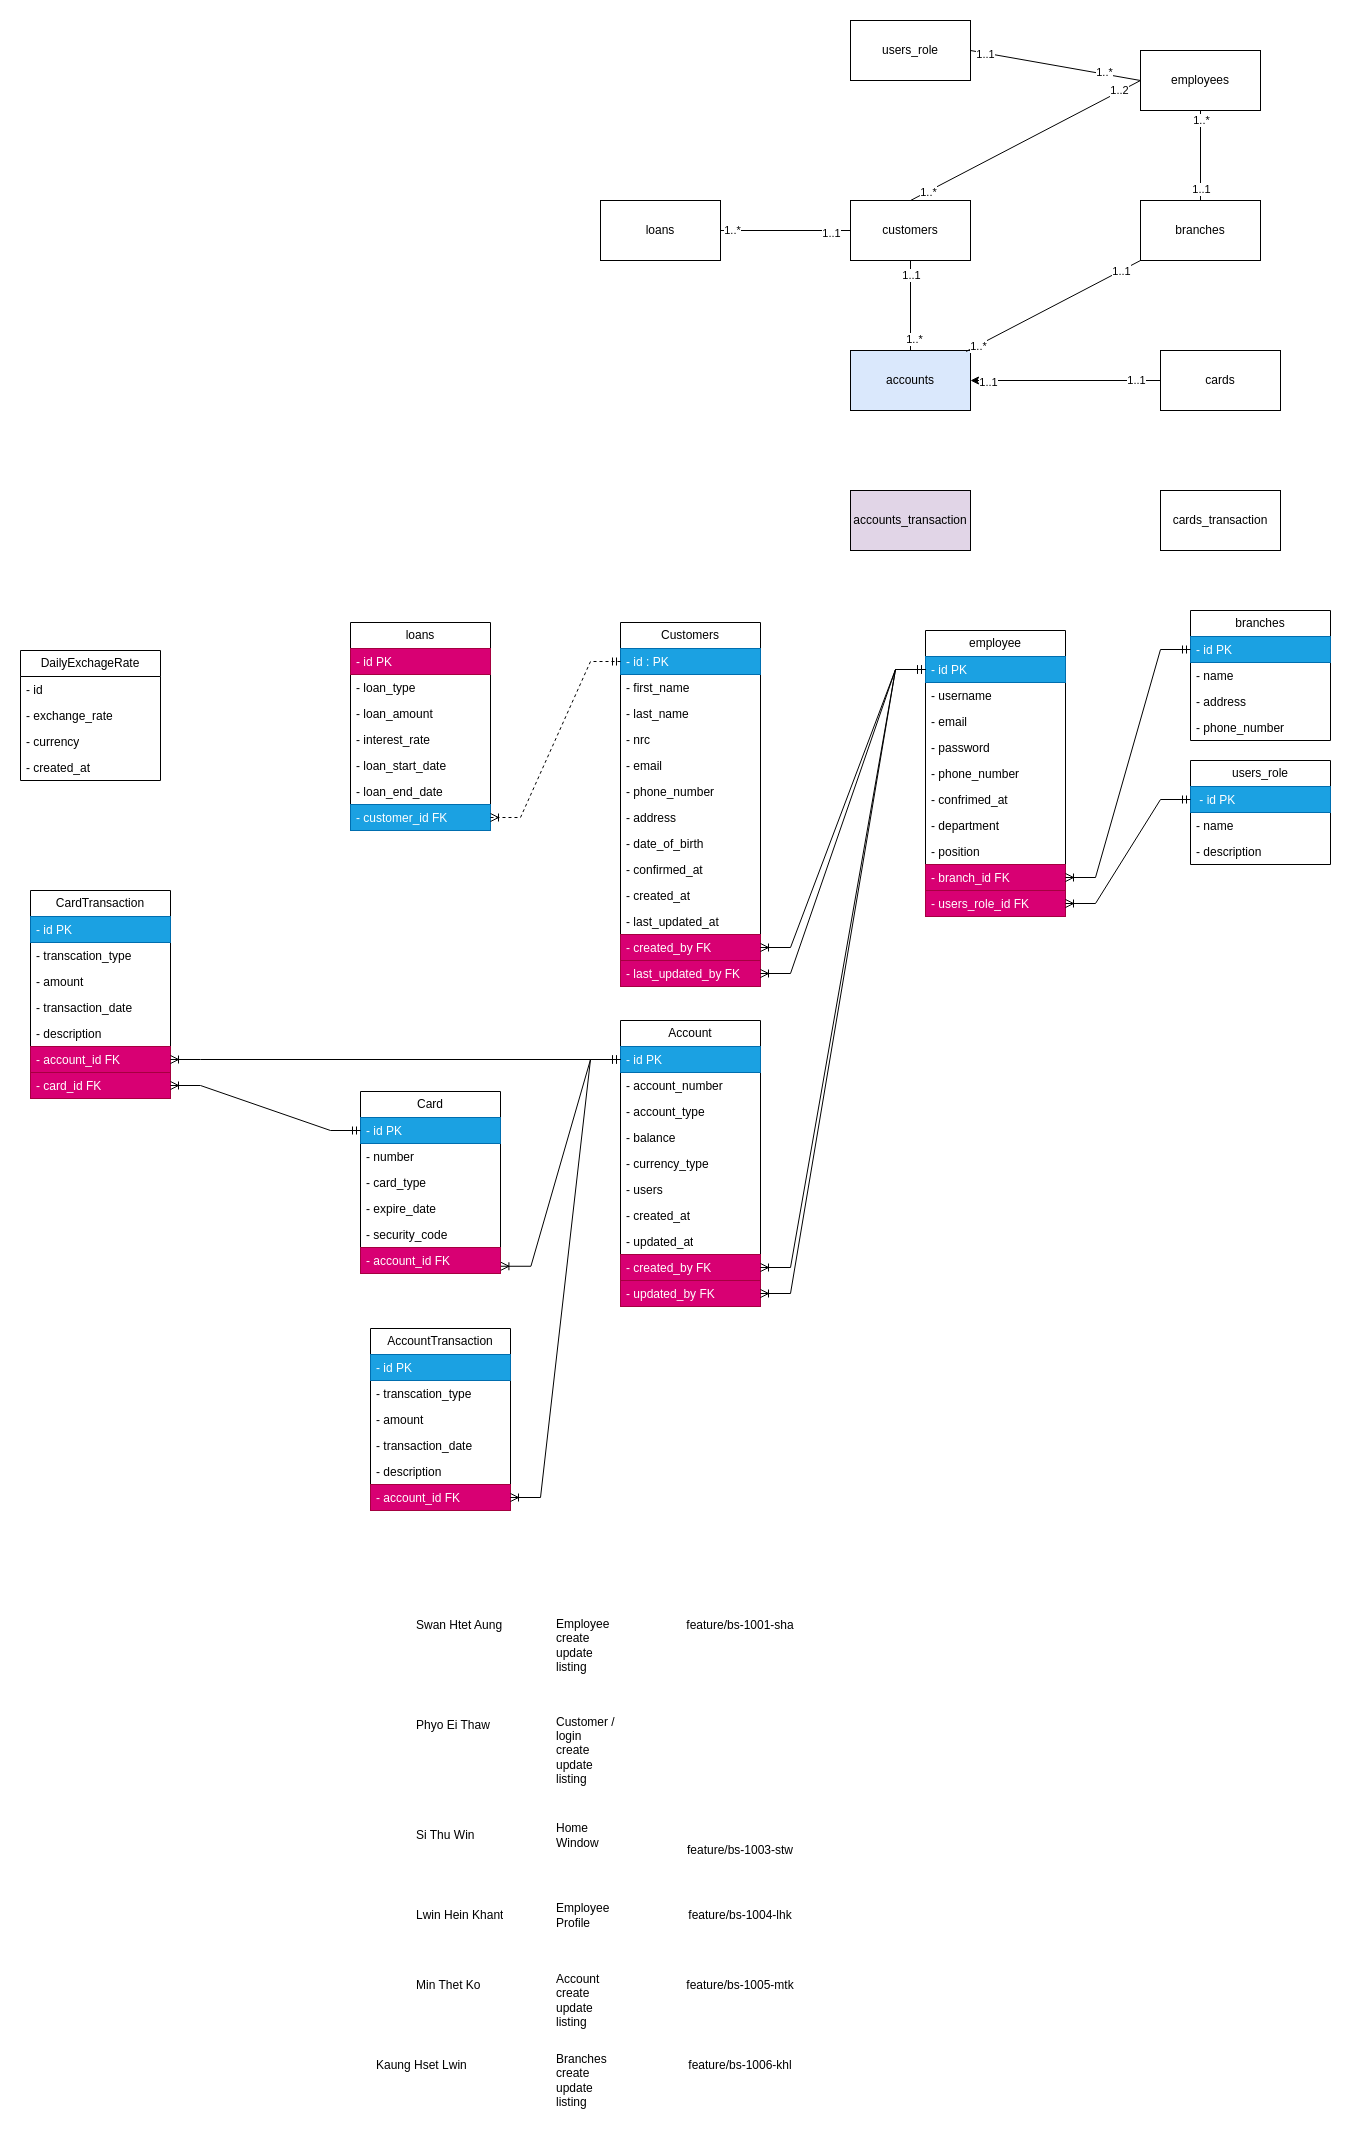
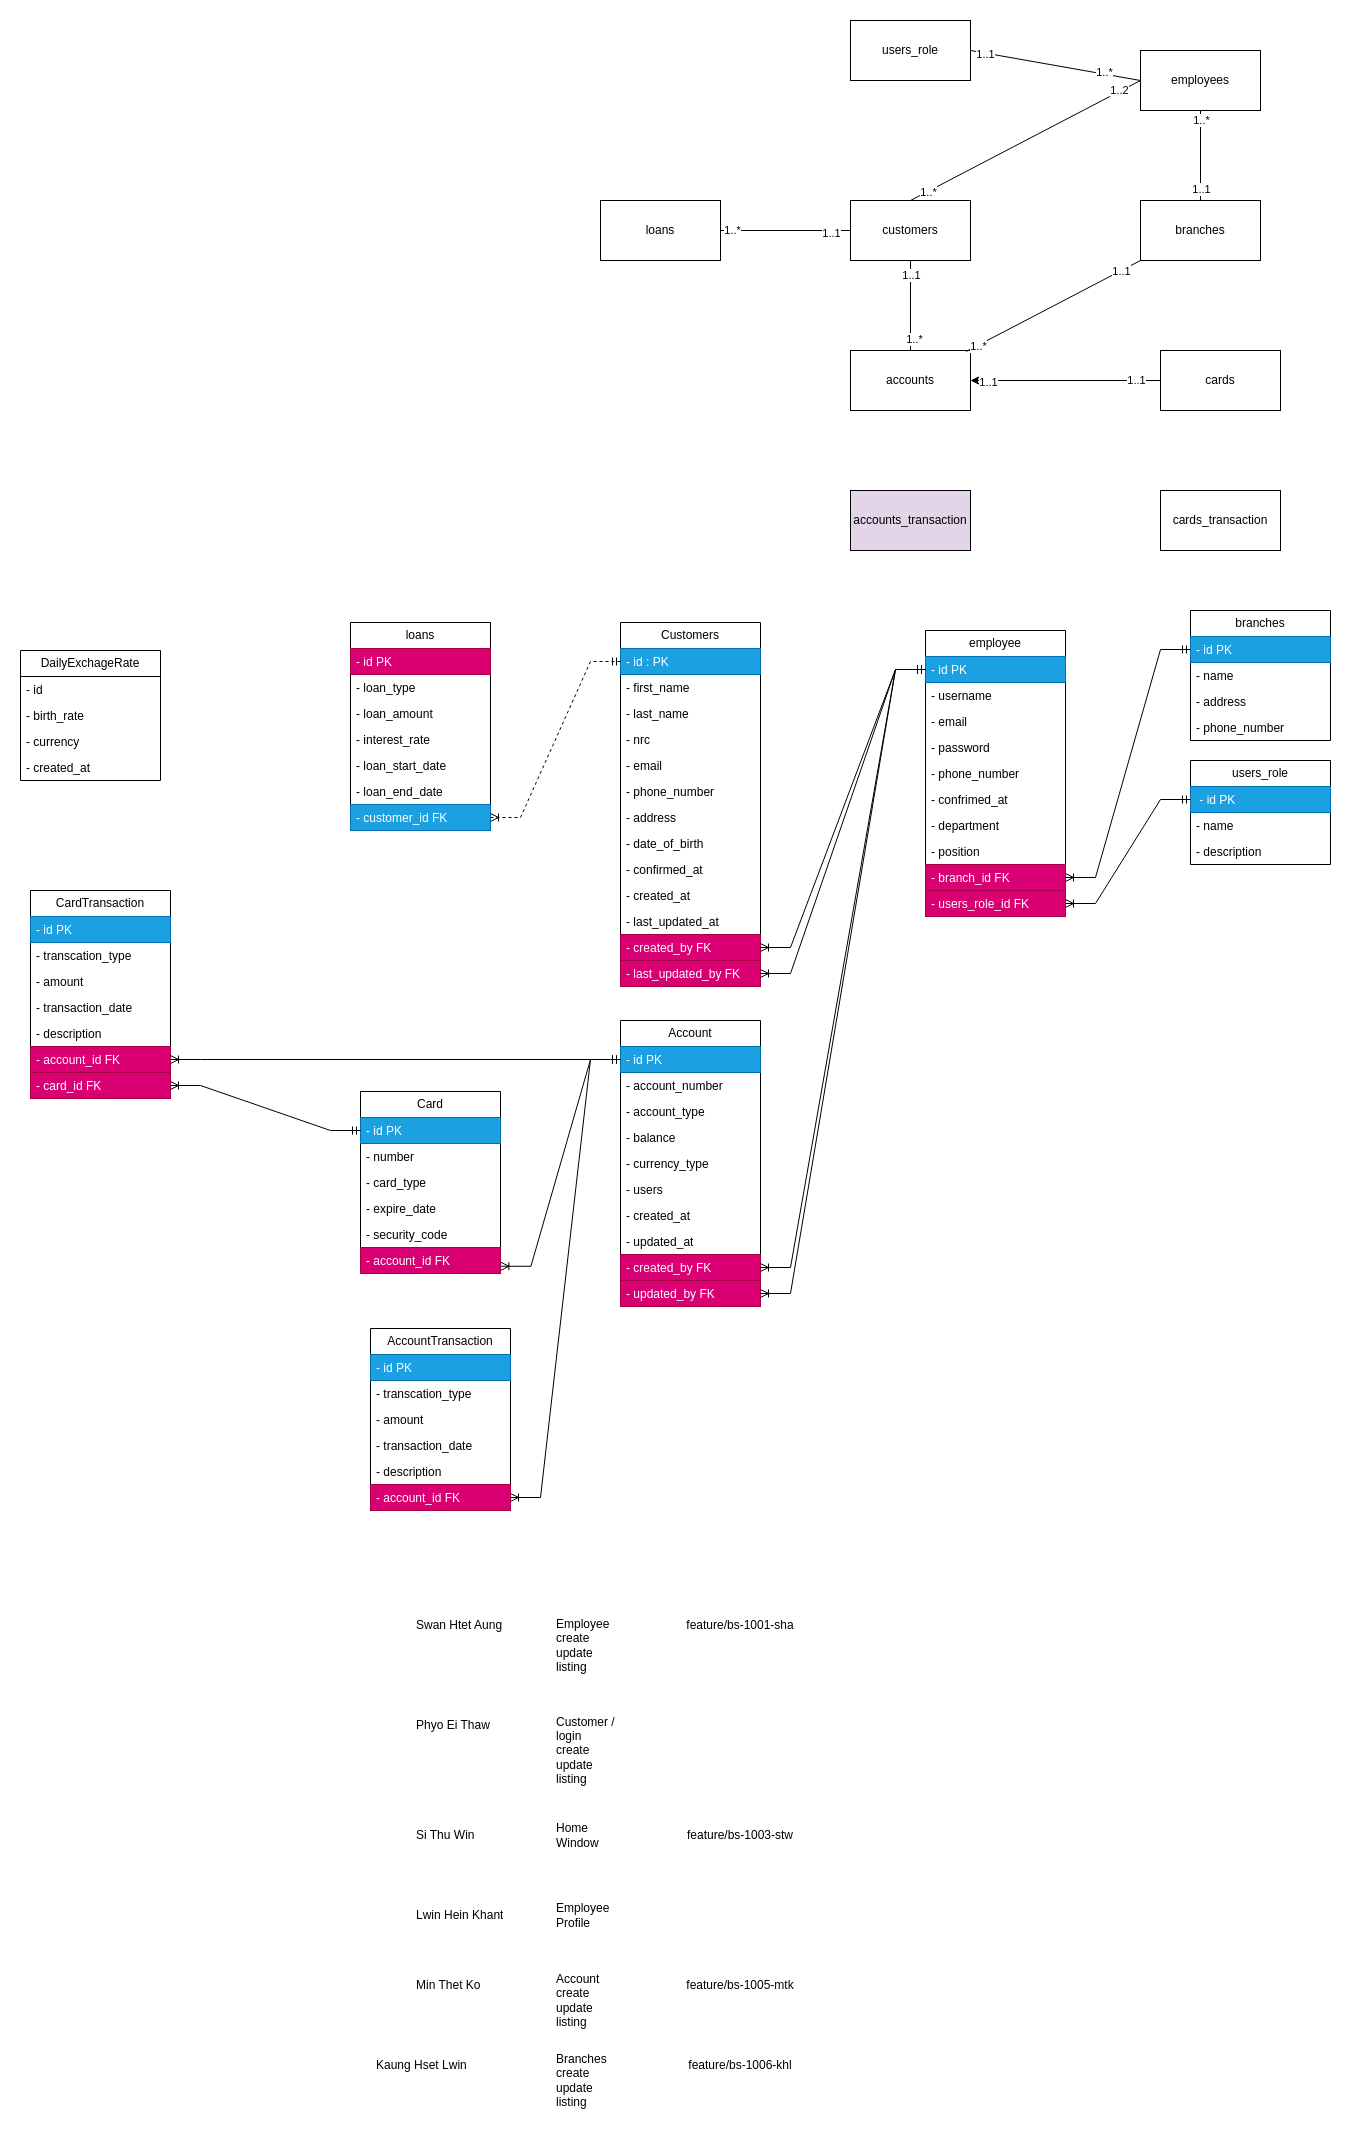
- <mxCell id="5" value="accounts" style="rounded=0;whiteSpace=wrap;html=1;fillColor=#dae8fc;" parent="1" vertex="1"><mxGeometry x="850" y="350" width="120" height="60" as="geometry" /></mxCell>
+ <mxCell id="5" value="accounts" style="rounded=0;whiteSpace=wrap;html=1;" parent="1" vertex="1"><mxGeometry x="850" y="350" width="120" height="60" as="geometry" /></mxCell>
- <mxCell id="111" value="- exchange_rate" style="text;strokeColor=none;fillColor=none;align=left;verticalAlign=top;spacingLeft=4;spacingRight=4;overflow=hidden;rotatable=0;points=[[0,0.5],[1,0.5]];portConstraint=eastwest;whiteSpace=wrap;html=1;" parent="109" vertex="1"><mxGeometry y="52" width="140" height="26" as="geometry" /></mxCell>
+ <mxCell id="111" value="- birth_rate" style="text;strokeColor=none;fillColor=none;align=left;verticalAlign=top;spacingLeft=4;spacingRight=4;overflow=hidden;rotatable=0;points=[[0,0.5],[1,0.5]];portConstraint=eastwest;whiteSpace=wrap;html=1;" parent="109" vertex="1"><mxGeometry y="52" width="140" height="26" as="geometry" /></mxCell>
- <mxCell id="131" value="feature/bs-1003-stw" style="text;html=1;align=center;verticalAlign=middle;whiteSpace=wrap;rounded=0;" vertex="1" parent="1"><mxGeometry x="670" y="1835" width="140" height="30" as="geometry" /></mxCell>
+ <mxCell id="131" value="feature/bs-1003-stw" style="text;html=1;align=center;verticalAlign=middle;whiteSpace=wrap;rounded=0;" vertex="1" parent="1"><mxGeometry x="670" y="1820" width="140" height="30" as="geometry" /></mxCell>
- <mxCell id="134" value="feature/bs-1004-lhk" style="text;html=1;align=center;verticalAlign=middle;whiteSpace=wrap;rounded=0;" vertex="1" parent="1"><mxGeometry x="670" y="1900" width="140" height="30" as="geometry" /></mxCell>
